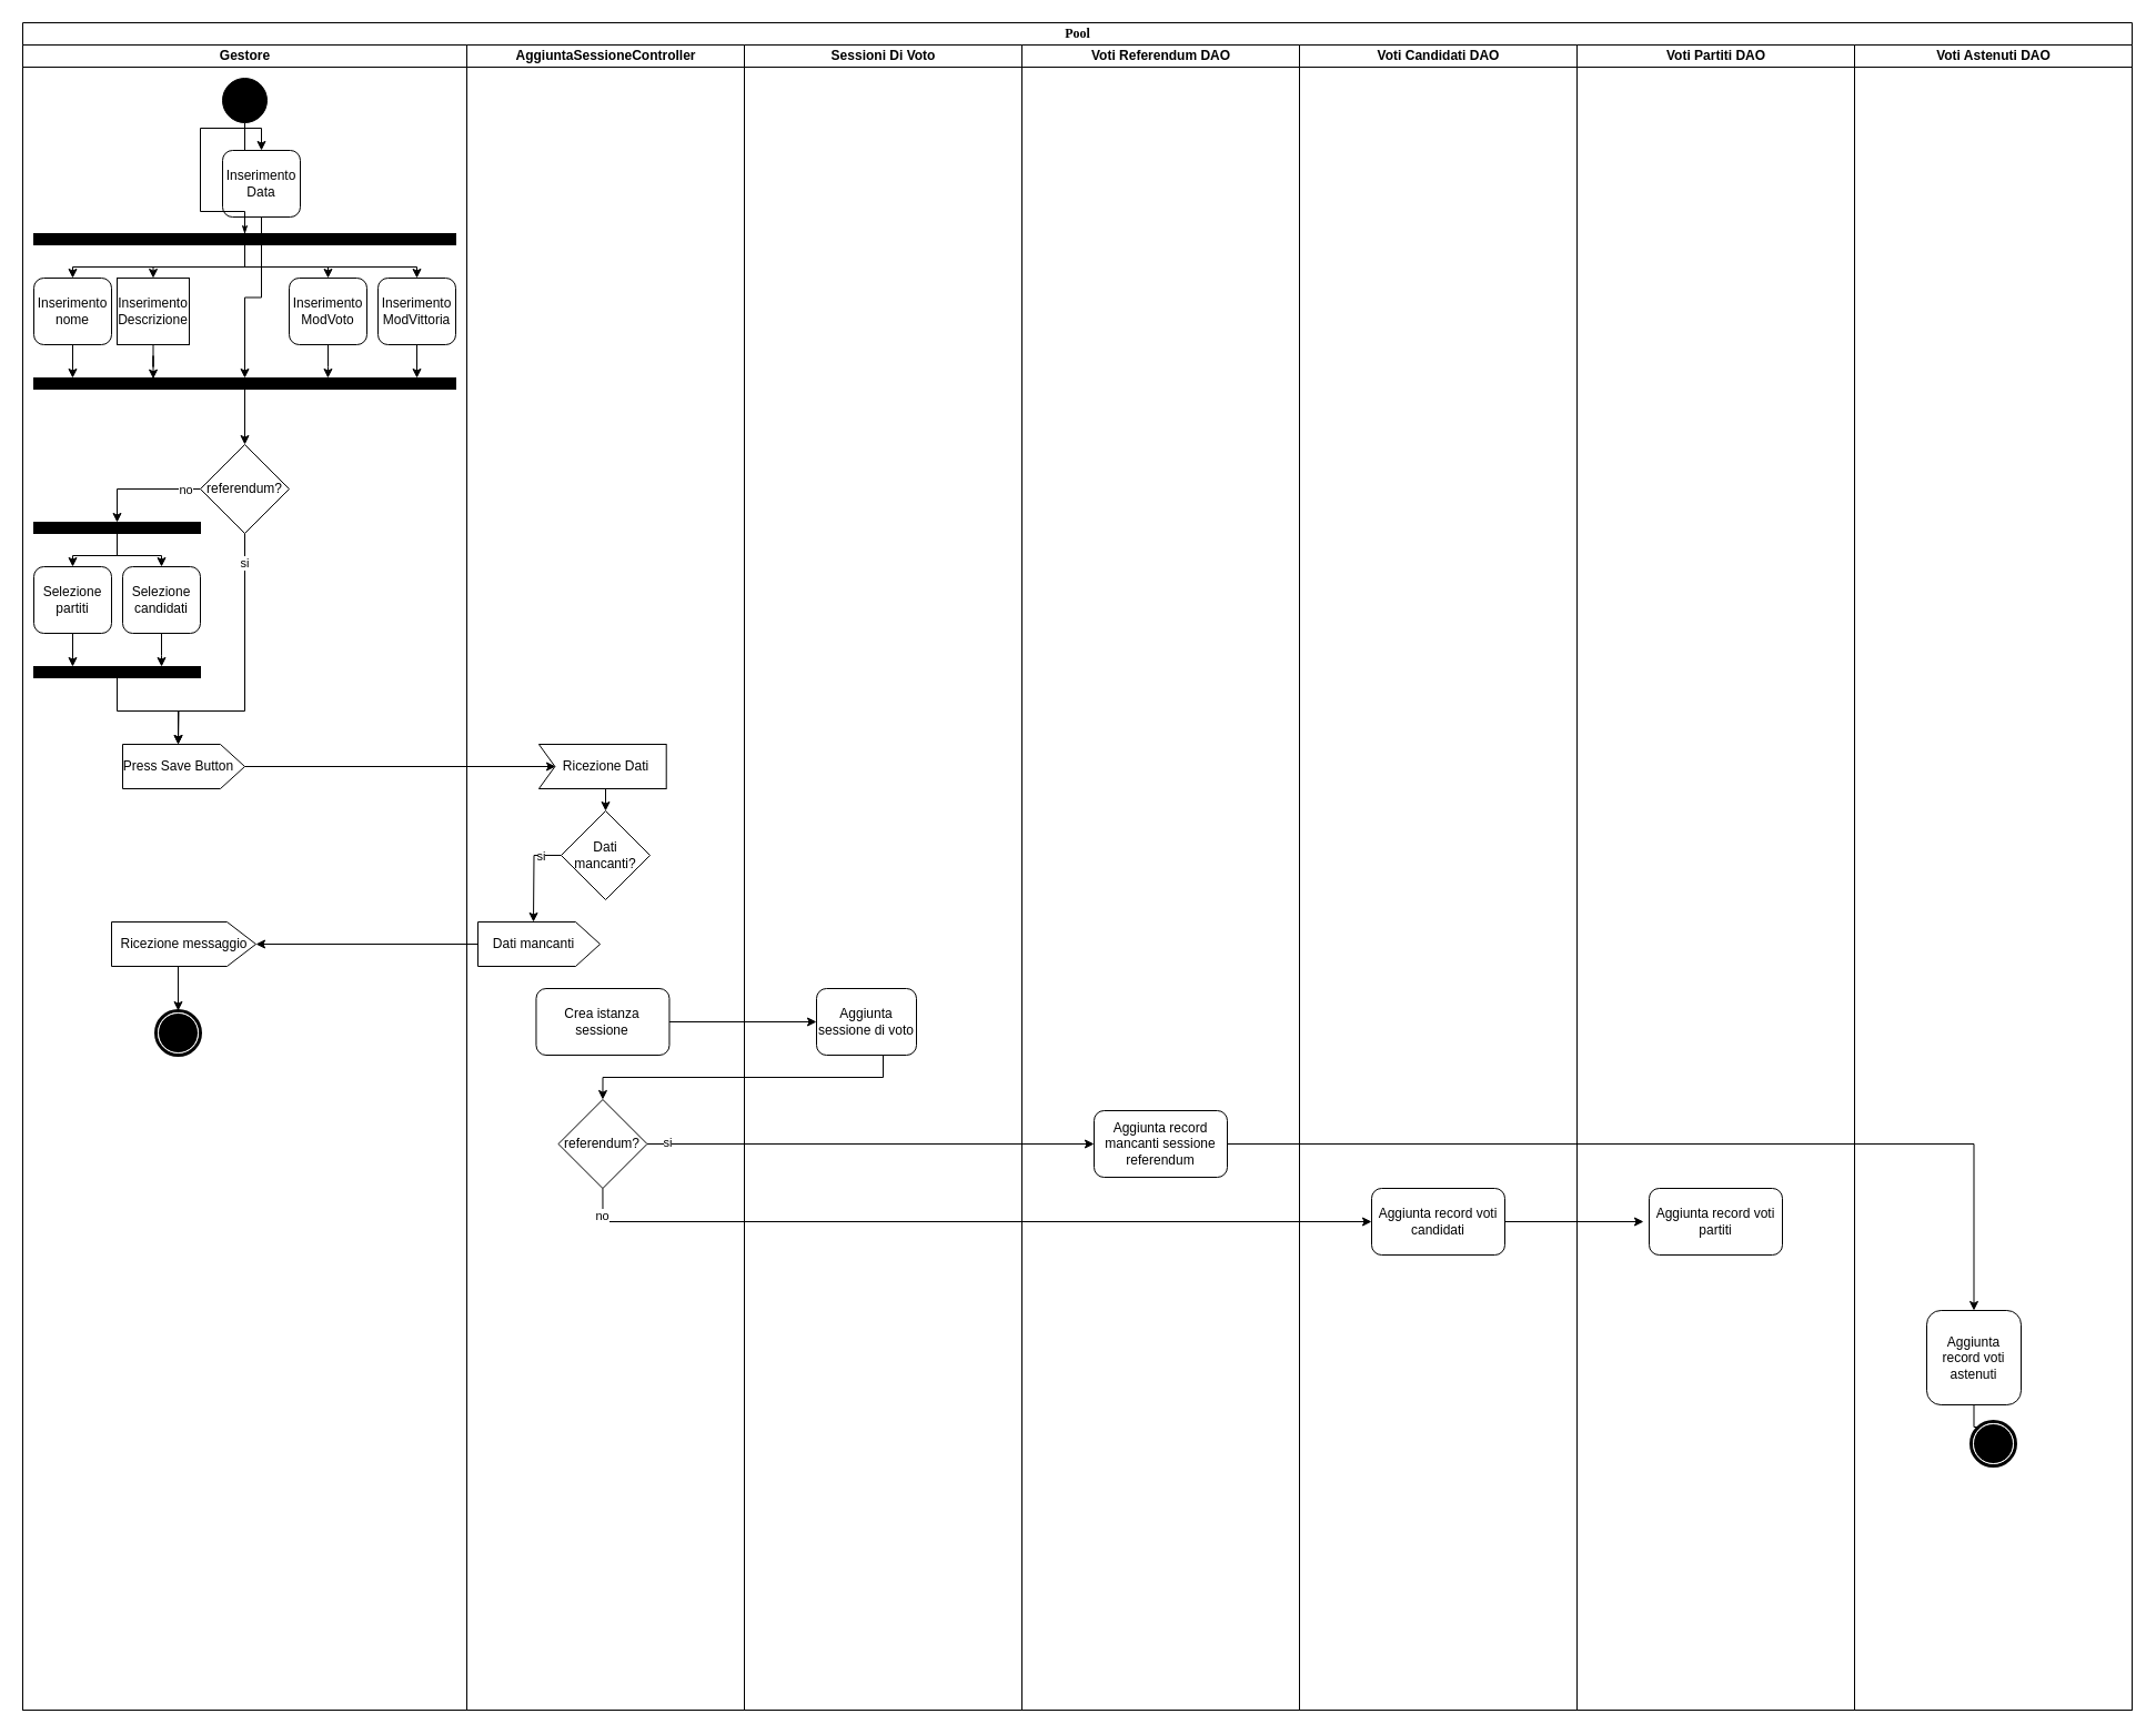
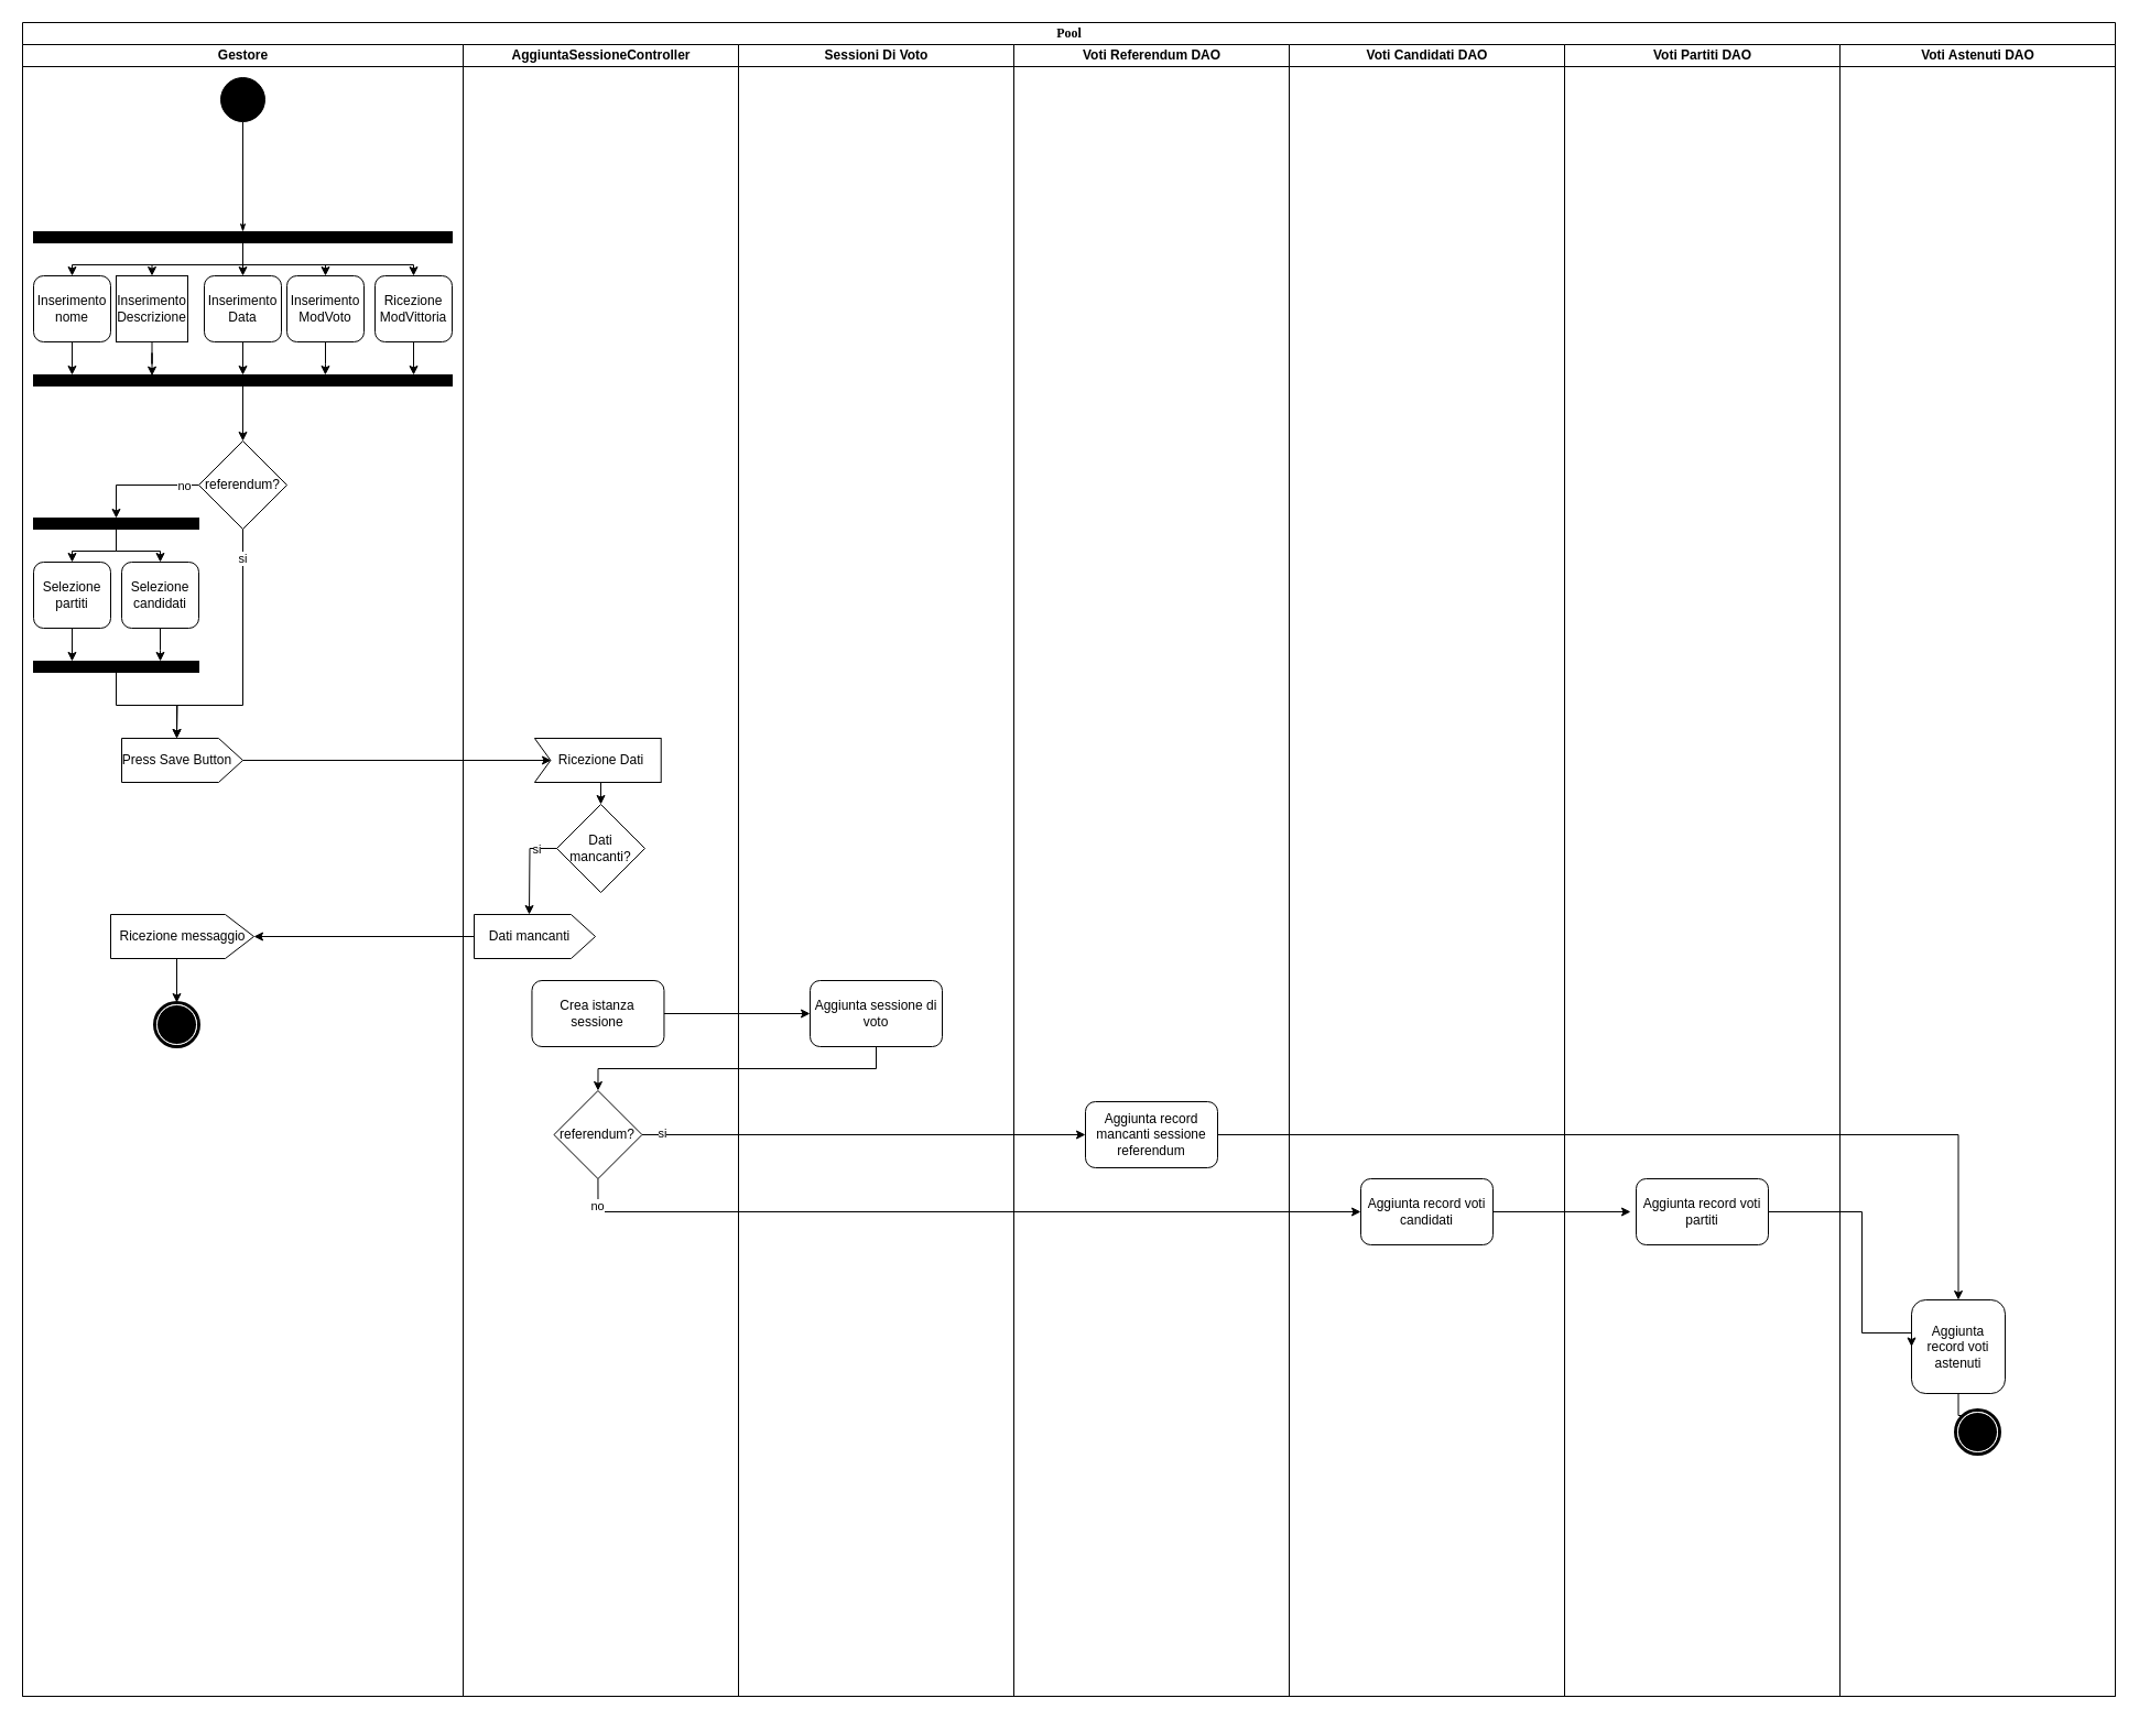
- <mxCell id="12" value="Inserimento Data" style="rounded=1;whiteSpace=wrap;html=1;shadow=0;glass=0;sketch=0;strokeColor=default;fillColor=default;" parent="3" vertex="1"><mxGeometry x="180" y="95" width="70" height="60" as="geometry" /></mxCell>
+ <mxCell id="12" value="Inserimento Data" style="rounded=1;whiteSpace=wrap;html=1;shadow=0;glass=0;sketch=0;strokeColor=default;fillColor=default;" parent="3" vertex="1"><mxGeometry x="165" y="210" width="70" height="60" as="geometry" /></mxCell>
- <mxCell id="16" value="Inserimento ModVittoria" style="rounded=1;whiteSpace=wrap;html=1;shadow=0;glass=0;sketch=0;strokeColor=default;fillColor=default;" parent="3" vertex="1"><mxGeometry x="320" y="210" width="70" height="60" as="geometry" /></mxCell>
+ <mxCell id="16" value="Ricezione ModVittoria" style="rounded=1;whiteSpace=wrap;html=1;shadow=0;glass=0;sketch=0;strokeColor=default;fillColor=default;" parent="3" vertex="1"><mxGeometry x="320" y="210" width="70" height="60" as="geometry" /></mxCell>
- <mxCell id="67" value="Aggiunta sessione di voto" style="rounded=1;whiteSpace=wrap;html=1;fillColor=#FFFFFF;" parent="66" vertex="1"><mxGeometry x="65" y="850" width="90" height="60" as="geometry" /></mxCell>
+ <mxCell id="67" value="Aggiunta sessione di voto" style="rounded=1;whiteSpace=wrap;html=1;fillColor=#FFFFFF;" parent="66" vertex="1"><mxGeometry x="65" y="850" width="120" height="60" as="geometry" /></mxCell>
+ <mxCell id="84" style="edgeStyle=orthogonalEdgeStyle;rounded=0;orthogonalLoop=1;jettySize=auto;html=1;entryX=0;entryY=0.5;entryDx=0;entryDy=0;" parent="2" source="77" target="82" edge="1"><mxGeometry relative="1" as="geometry"><Array as="points"><mxPoint x="1670" y="1080" /><mxPoint x="1670" y="1190" /></Array></mxGeometry></mxCell>
